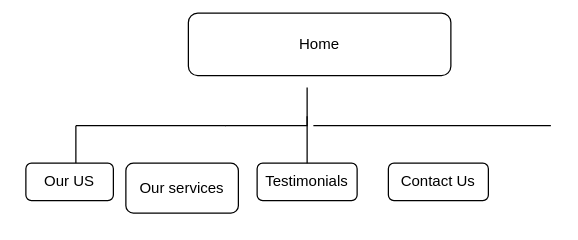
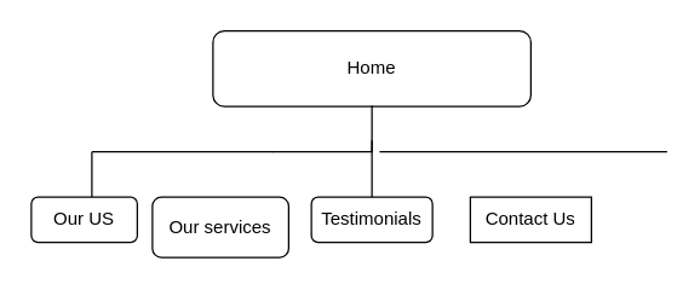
- <mxCell id="2" value="Home" style="rounded=1;whiteSpace=wrap;html=1;" vertex="1" parent="1"><mxGeometry x="150" y="10" width="210" height="50" as="geometry" /></mxCell>
+ <mxCell id="2" value="Home" style="rounded=1;whiteSpace=wrap;html=1;" vertex="1" parent="1"><mxGeometry x="140" y="20" width="210" height="50" as="geometry" /></mxCell>
- <mxCell id="11" value="Contact Us" style="rounded=1;whiteSpace=wrap;html=1;" vertex="1" parent="1"><mxGeometry x="310" y="130" width="80" height="30" as="geometry" /></mxCell>
+ <mxCell id="11" value="Contact Us" style="whiteSpace=wrap;html=1;rounded=0;" vertex="1" parent="1"><mxGeometry x="310" y="130" width="80" height="30" as="geometry" /></mxCell>
